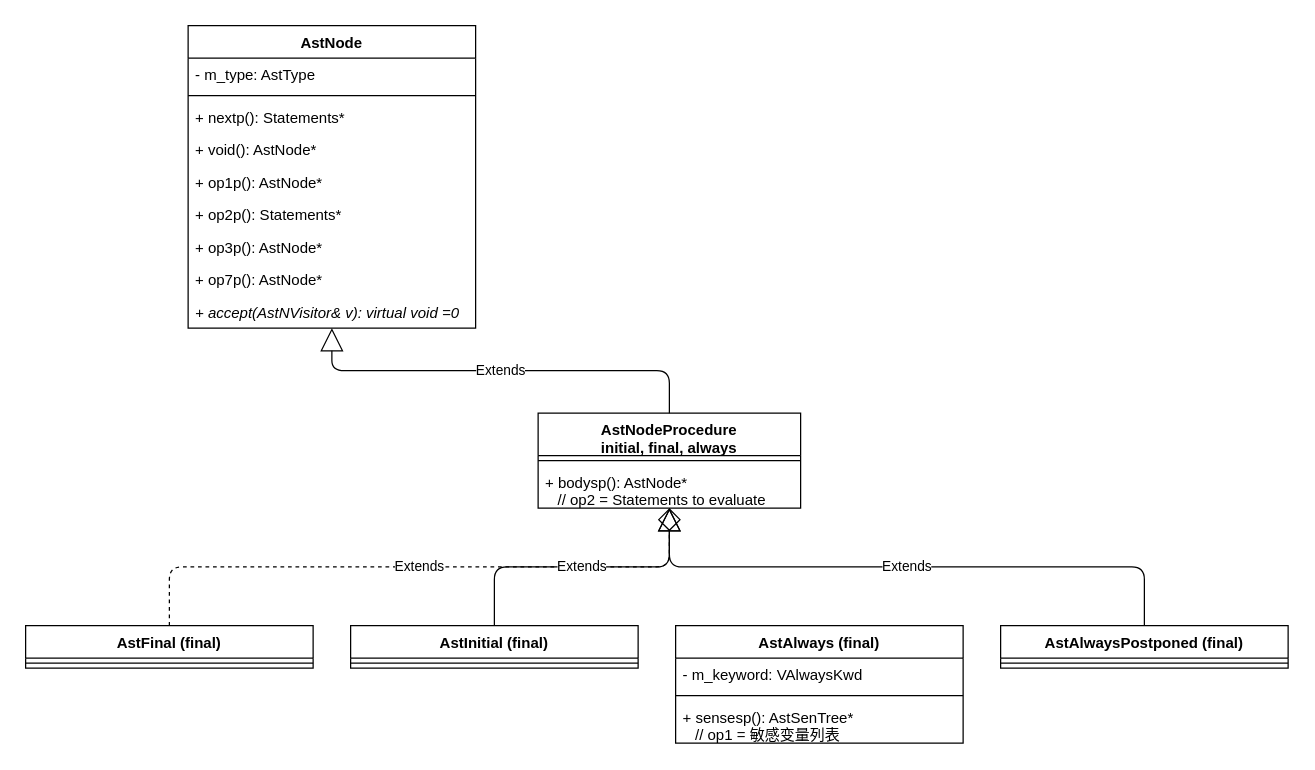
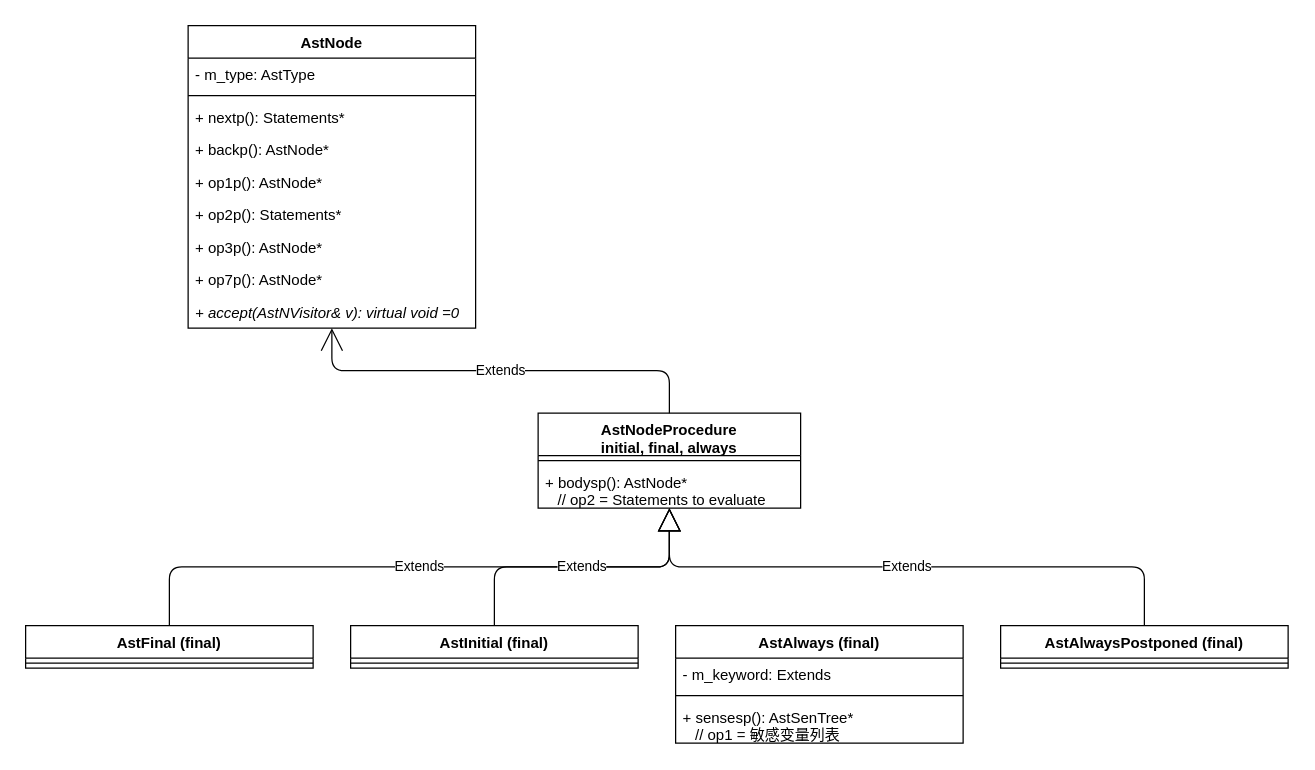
- <mxCell id="7" value="+ void(): AstNode*" style="text;strokeColor=none;fillColor=none;align=left;verticalAlign=top;spacingLeft=4;spacingRight=4;overflow=hidden;rotatable=0;points=[[0,0.5],[1,0.5]];portConstraint=eastwest;" vertex="1" parent="3"><mxGeometry y="86" width="230" height="26" as="geometry" /></mxCell>
+ <mxCell id="7" value="+ backp(): AstNode*" style="text;strokeColor=none;fillColor=none;align=left;verticalAlign=top;spacingLeft=4;spacingRight=4;overflow=hidden;rotatable=0;points=[[0,0.5],[1,0.5]];portConstraint=eastwest;" vertex="1" parent="3"><mxGeometry y="86" width="230" height="26" as="geometry" /></mxCell>
- <mxCell id="16" value="Extends" style="endArrow=block;endSize=16;endFill=0;html=1;edgeStyle=orthogonalEdgeStyle;exitX=0.5;exitY=0;exitDx=0;exitDy=0;" edge="1" parent="1" source="13" target="3"><mxGeometry width="160" relative="1" as="geometry"><mxPoint x="1095" y="806" as="sourcePoint" /><mxPoint x="1265" y="676" as="targetPoint" /></mxGeometry></mxCell>
+ <mxCell id="16" value="Extends" style="endArrow=open;endSize=16;endFill=0;html=1;edgeStyle=orthogonalEdgeStyle;exitX=0.5;exitY=0;exitDx=0;exitDy=0;" edge="1" parent="1" source="13" target="3"><mxGeometry width="160" relative="1" as="geometry"><mxPoint x="1095" y="806" as="sourcePoint" /><mxPoint x="1265" y="676" as="targetPoint" /></mxGeometry></mxCell>
- <mxCell id="2" value="Extends" style="endArrow=diamond;endSize=16;endFill=0;html=1;edgeStyle=orthogonalEdgeStyle;exitX=0.5;exitY=0;exitDx=0;exitDy=0;" edge="1" parent="1" source="25" target="13"><mxGeometry width="160" relative="1" as="geometry"><mxPoint x="665" y="480" as="sourcePoint" /><mxPoint x="545" y="416" as="targetPoint" /></mxGeometry></mxCell>
+ <mxCell id="2" value="Extends" style="endArrow=block;endSize=16;endFill=0;html=1;edgeStyle=orthogonalEdgeStyle;exitX=0.5;exitY=0;exitDx=0;exitDy=0;" edge="1" parent="1" source="25" target="13"><mxGeometry width="160" relative="1" as="geometry"><mxPoint x="665" y="480" as="sourcePoint" /><mxPoint x="545" y="416" as="targetPoint" /></mxGeometry></mxCell>
- <mxCell id="27" value="Extends" style="endArrow=block;endSize=16;endFill=0;html=1;edgeStyle=orthogonalEdgeStyle;exitX=0.5;exitY=0;exitDx=0;exitDy=0;dashed=1;" edge="1" parent="1" source="17" target="13"><mxGeometry width="160" relative="1" as="geometry"><mxPoint x="545" y="340" as="sourcePoint" /><mxPoint x="275" y="272" as="targetPoint" /></mxGeometry></mxCell>
+ <mxCell id="27" value="Extends" style="endArrow=block;endSize=16;endFill=0;html=1;edgeStyle=orthogonalEdgeStyle;exitX=0.5;exitY=0;exitDx=0;exitDy=0;" edge="1" parent="1" source="17" target="13"><mxGeometry width="160" relative="1" as="geometry"><mxPoint x="545" y="340" as="sourcePoint" /><mxPoint x="275" y="272" as="targetPoint" /></mxGeometry></mxCell>
- <mxCell id="22" value="- m_keyword: VAlwaysKwd" style="text;strokeColor=none;fillColor=none;align=left;verticalAlign=top;spacingLeft=4;spacingRight=4;overflow=hidden;rotatable=0;points=[[0,0.5],[1,0.5]];portConstraint=eastwest;" vertex="1" parent="21"><mxGeometry y="26" width="230" height="26" as="geometry" /></mxCell>
+ <mxCell id="22" value="- m_keyword: Extends" style="text;strokeColor=none;fillColor=none;align=left;verticalAlign=top;spacingLeft=4;spacingRight=4;overflow=hidden;rotatable=0;points=[[0,0.5],[1,0.5]];portConstraint=eastwest;" vertex="1" parent="21"><mxGeometry y="26" width="230" height="26" as="geometry" /></mxCell>
